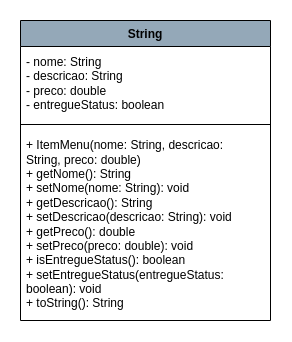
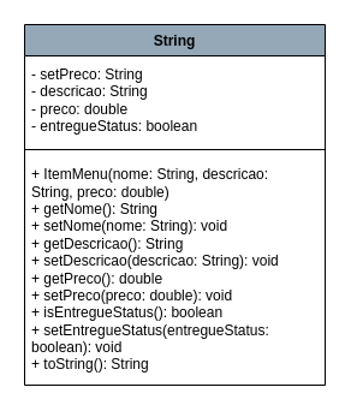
- <mxCell id="3" value="- nome: String&lt;div&gt;- descricao: String&lt;/div&gt;&lt;div&gt;- preco: double&lt;/div&gt;&lt;div&gt;- entregueStatus: boolean&amp;nbsp;&lt;br&gt;&lt;/div&gt;" style="text;strokeColor=none;fillColor=none;align=left;verticalAlign=middle;spacingLeft=4;spacingRight=4;overflow=hidden;rotatable=0;points=[[0,0.5],[1,0.5]];portConstraint=eastwest;whiteSpace=wrap;html=1;" vertex="1" parent="2"><mxGeometry y="26" width="250" height="74" as="geometry" /></mxCell>
+ <mxCell id="3" value="- setPreco: String&lt;div&gt;- descricao: String&lt;/div&gt;&lt;div&gt;- preco: double&lt;/div&gt;&lt;div&gt;- entregueStatus: boolean&amp;nbsp;&lt;br&gt;&lt;/div&gt;" style="text;strokeColor=none;fillColor=none;align=left;verticalAlign=middle;spacingLeft=4;spacingRight=4;overflow=hidden;rotatable=0;points=[[0,0.5],[1,0.5]];portConstraint=eastwest;whiteSpace=wrap;html=1;" vertex="1" parent="2"><mxGeometry y="26" width="250" height="74" as="geometry" /></mxCell>
